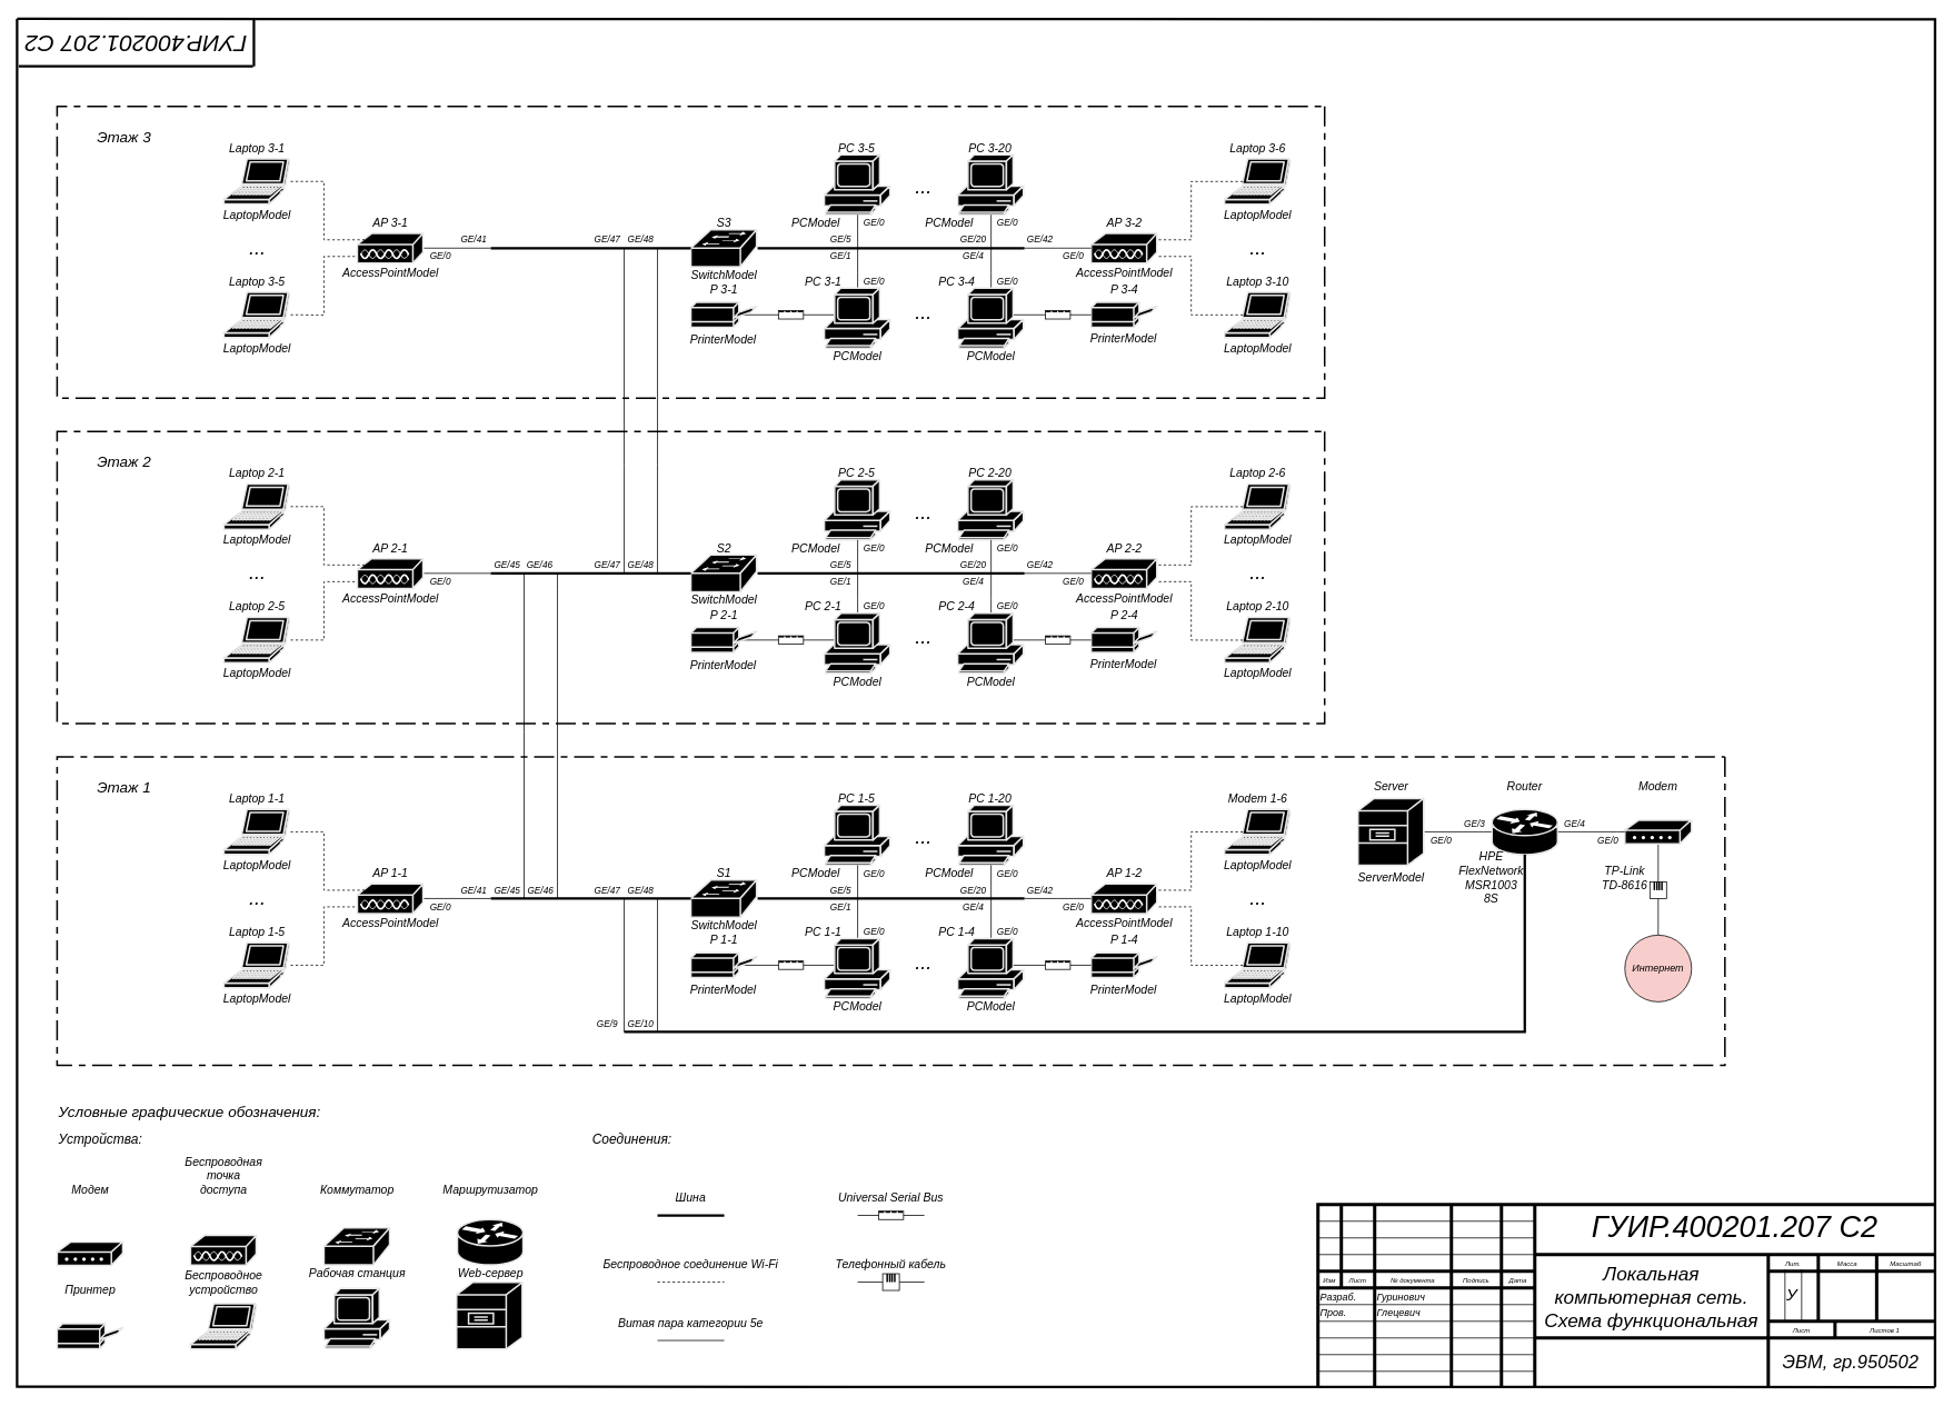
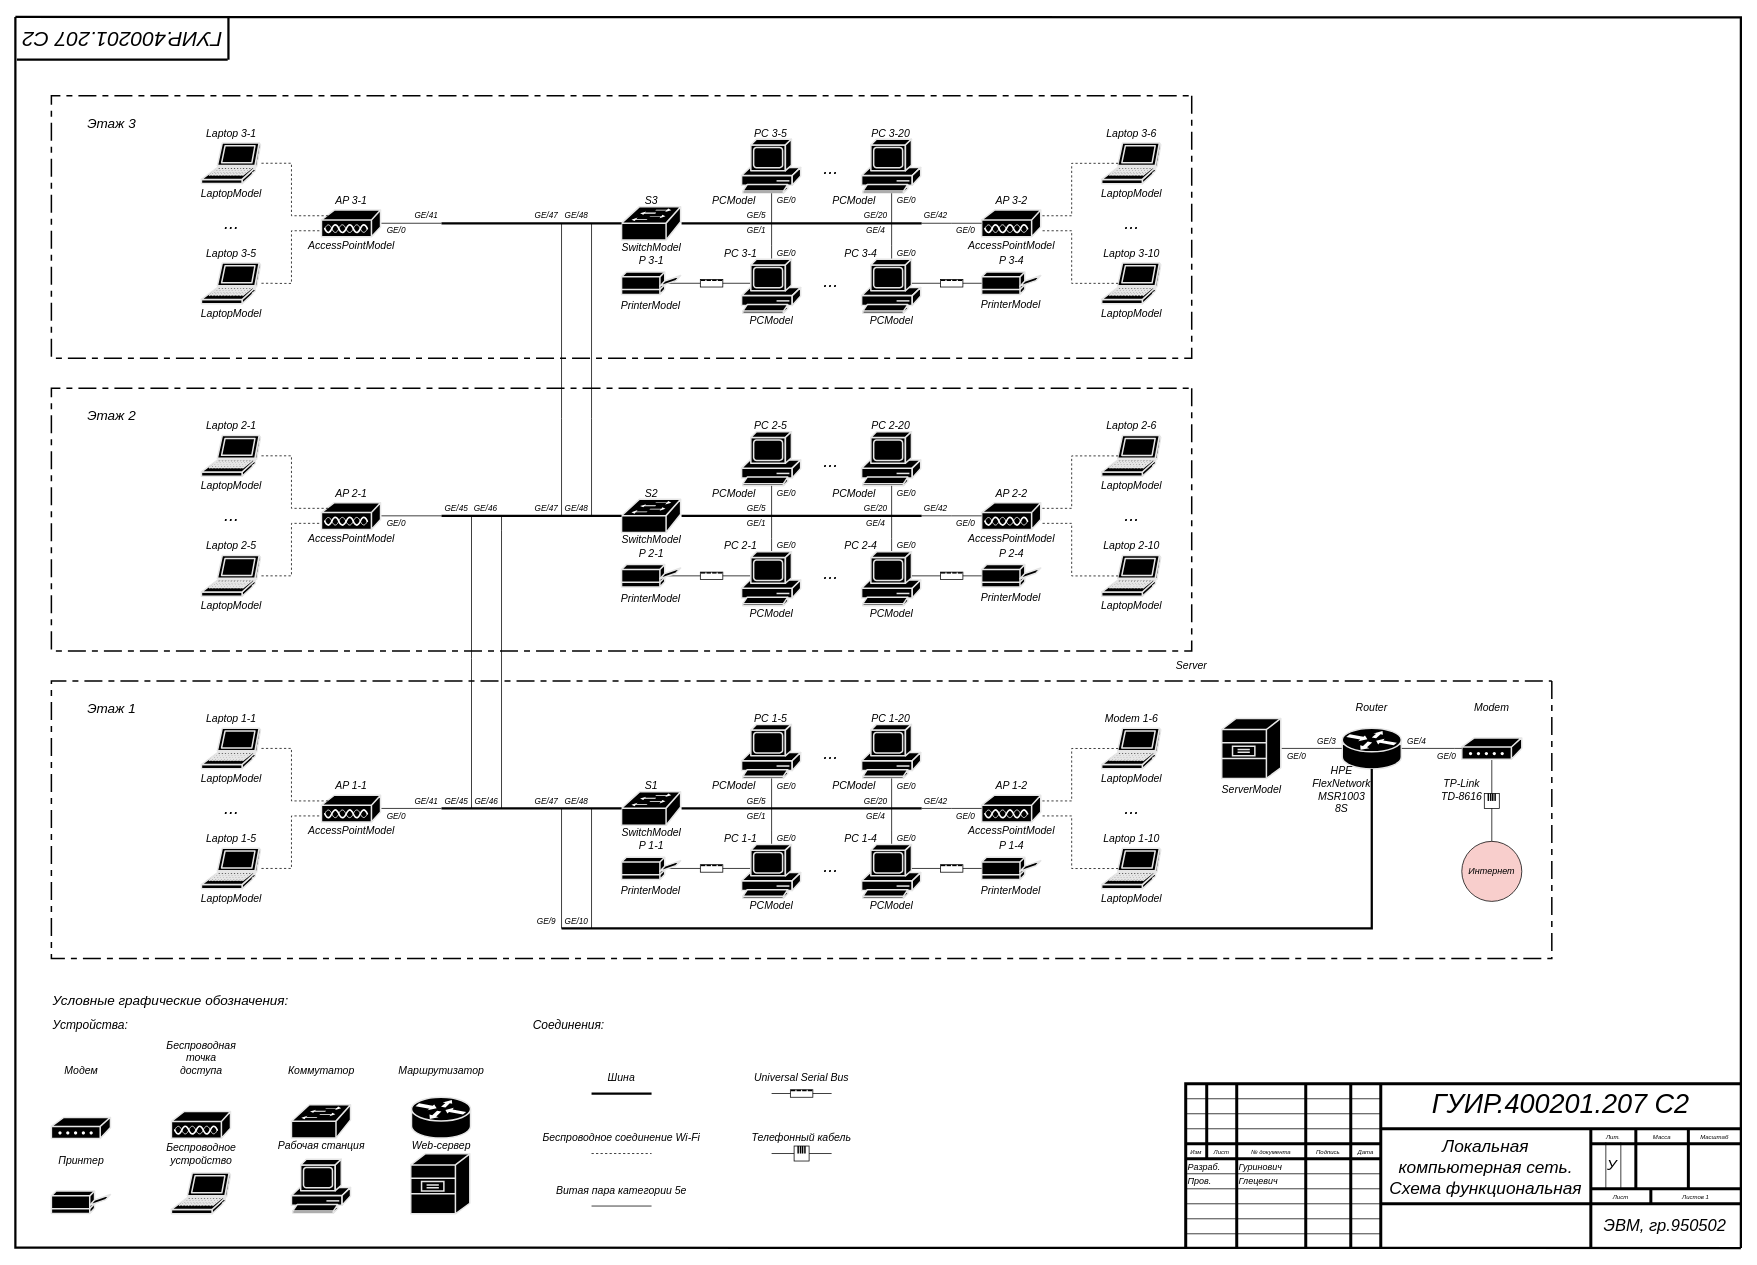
- <mxCell id="230" value="Server" style="text;html=1;strokeColor=none;fillColor=none;align=center;verticalAlign=middle;whiteSpace=wrap;rounded=0;dashed=1;fillStyle=auto;strokeWidth=2;fontFamily=Arial;fontSize=14;fontStyle=2" parent="216" vertex="1"><mxGeometry x="1628" y="927" width="80" height="30" as="geometry" /></mxCell>
+ <mxCell id="230" value="Server" style="text;html=1;strokeColor=none;fillColor=none;align=center;verticalAlign=middle;whiteSpace=wrap;rounded=0;dashed=1;fillStyle=auto;strokeWidth=2;fontFamily=Arial;fontSize=14;fontStyle=2" parent="216" vertex="1"><mxGeometry x="1548" y="872" width="80" height="30" as="geometry" /></mxCell>
